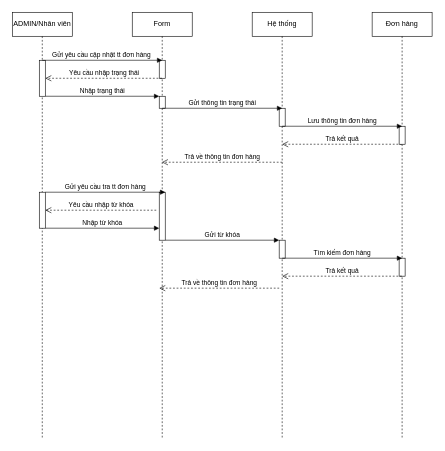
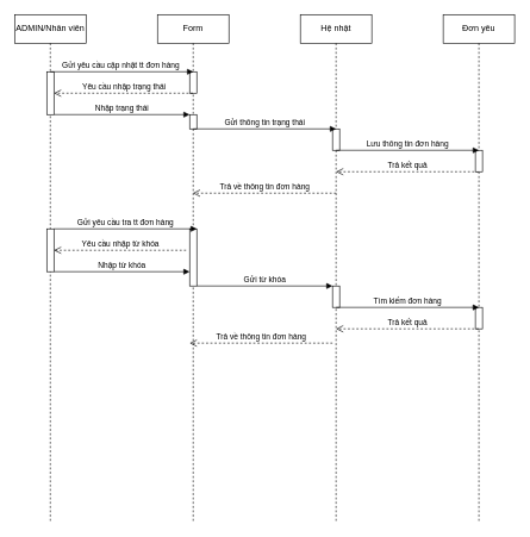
- <mxCell id="9" value="Hệ thống" style="shape=umlLifeline;perimeter=lifelinePerimeter;whiteSpace=wrap;html=1;container=1;dropTarget=0;collapsible=0;recursiveResize=0;outlineConnect=0;portConstraint=eastwest;newEdgeStyle={&quot;curved&quot;:0,&quot;rounded&quot;:0};" vertex="1" parent="1"><mxGeometry x="420" y="20" width="100" height="710" as="geometry" /></mxCell>
+ <mxCell id="9" value="Hệ nhật" style="shape=umlLifeline;perimeter=lifelinePerimeter;whiteSpace=wrap;html=1;container=1;dropTarget=0;collapsible=0;recursiveResize=0;outlineConnect=0;portConstraint=eastwest;newEdgeStyle={&quot;curved&quot;:0,&quot;rounded&quot;:0};" vertex="1" parent="1"><mxGeometry x="420" y="20" width="100" height="710" as="geometry" /></mxCell>
- <mxCell id="17" value="Đơn hàng" style="shape=umlLifeline;perimeter=lifelinePerimeter;whiteSpace=wrap;html=1;container=1;dropTarget=0;collapsible=0;recursiveResize=0;outlineConnect=0;portConstraint=eastwest;newEdgeStyle={&quot;curved&quot;:0,&quot;rounded&quot;:0};" vertex="1" parent="1"><mxGeometry x="620" y="20" width="100" height="710" as="geometry" /></mxCell>
+ <mxCell id="17" value="Đơn yêu" style="shape=umlLifeline;perimeter=lifelinePerimeter;whiteSpace=wrap;html=1;container=1;dropTarget=0;collapsible=0;recursiveResize=0;outlineConnect=0;portConstraint=eastwest;newEdgeStyle={&quot;curved&quot;:0,&quot;rounded&quot;:0};" vertex="1" parent="1"><mxGeometry x="620" y="20" width="100" height="710" as="geometry" /></mxCell>
